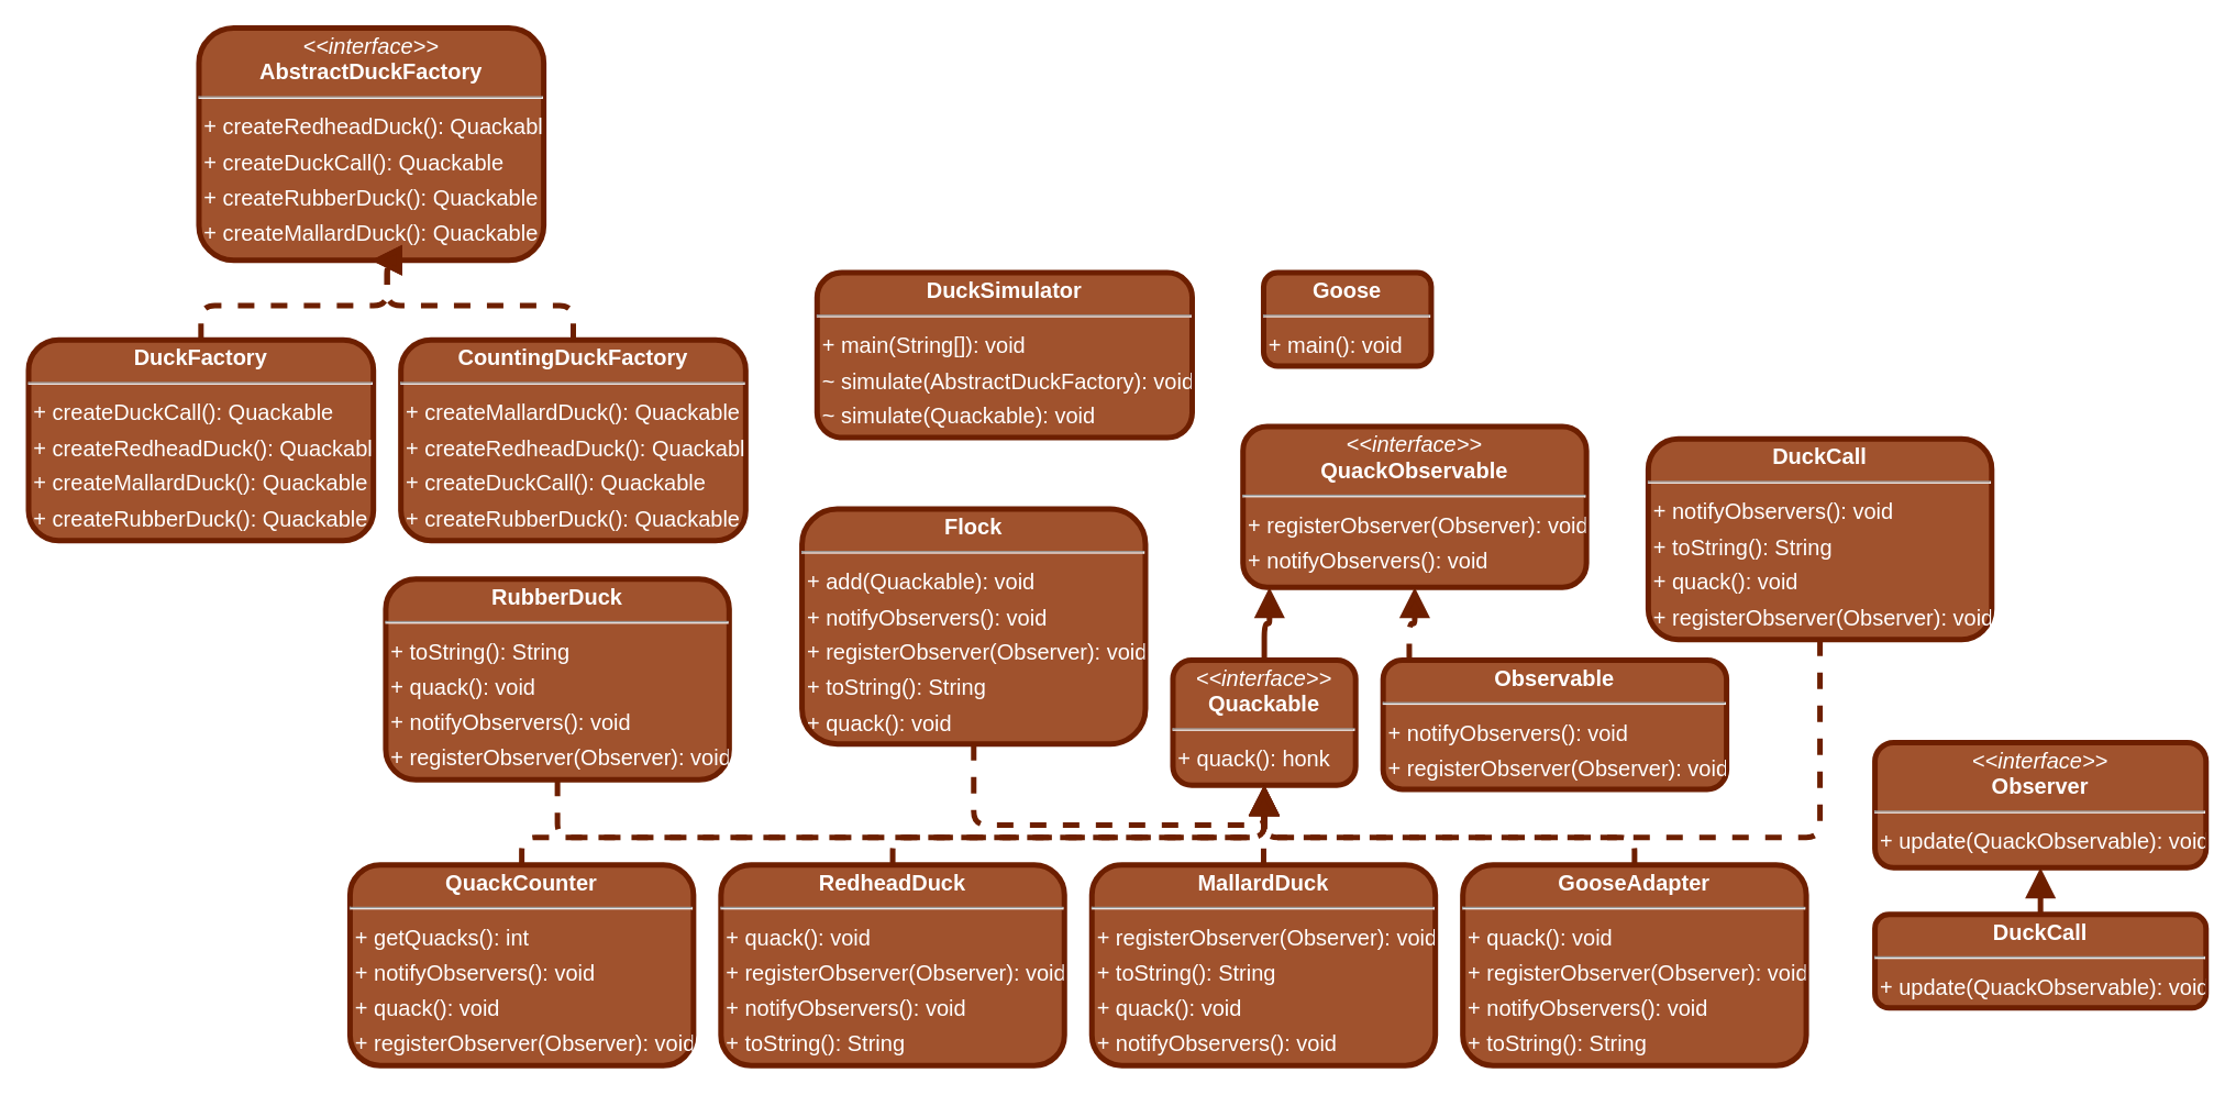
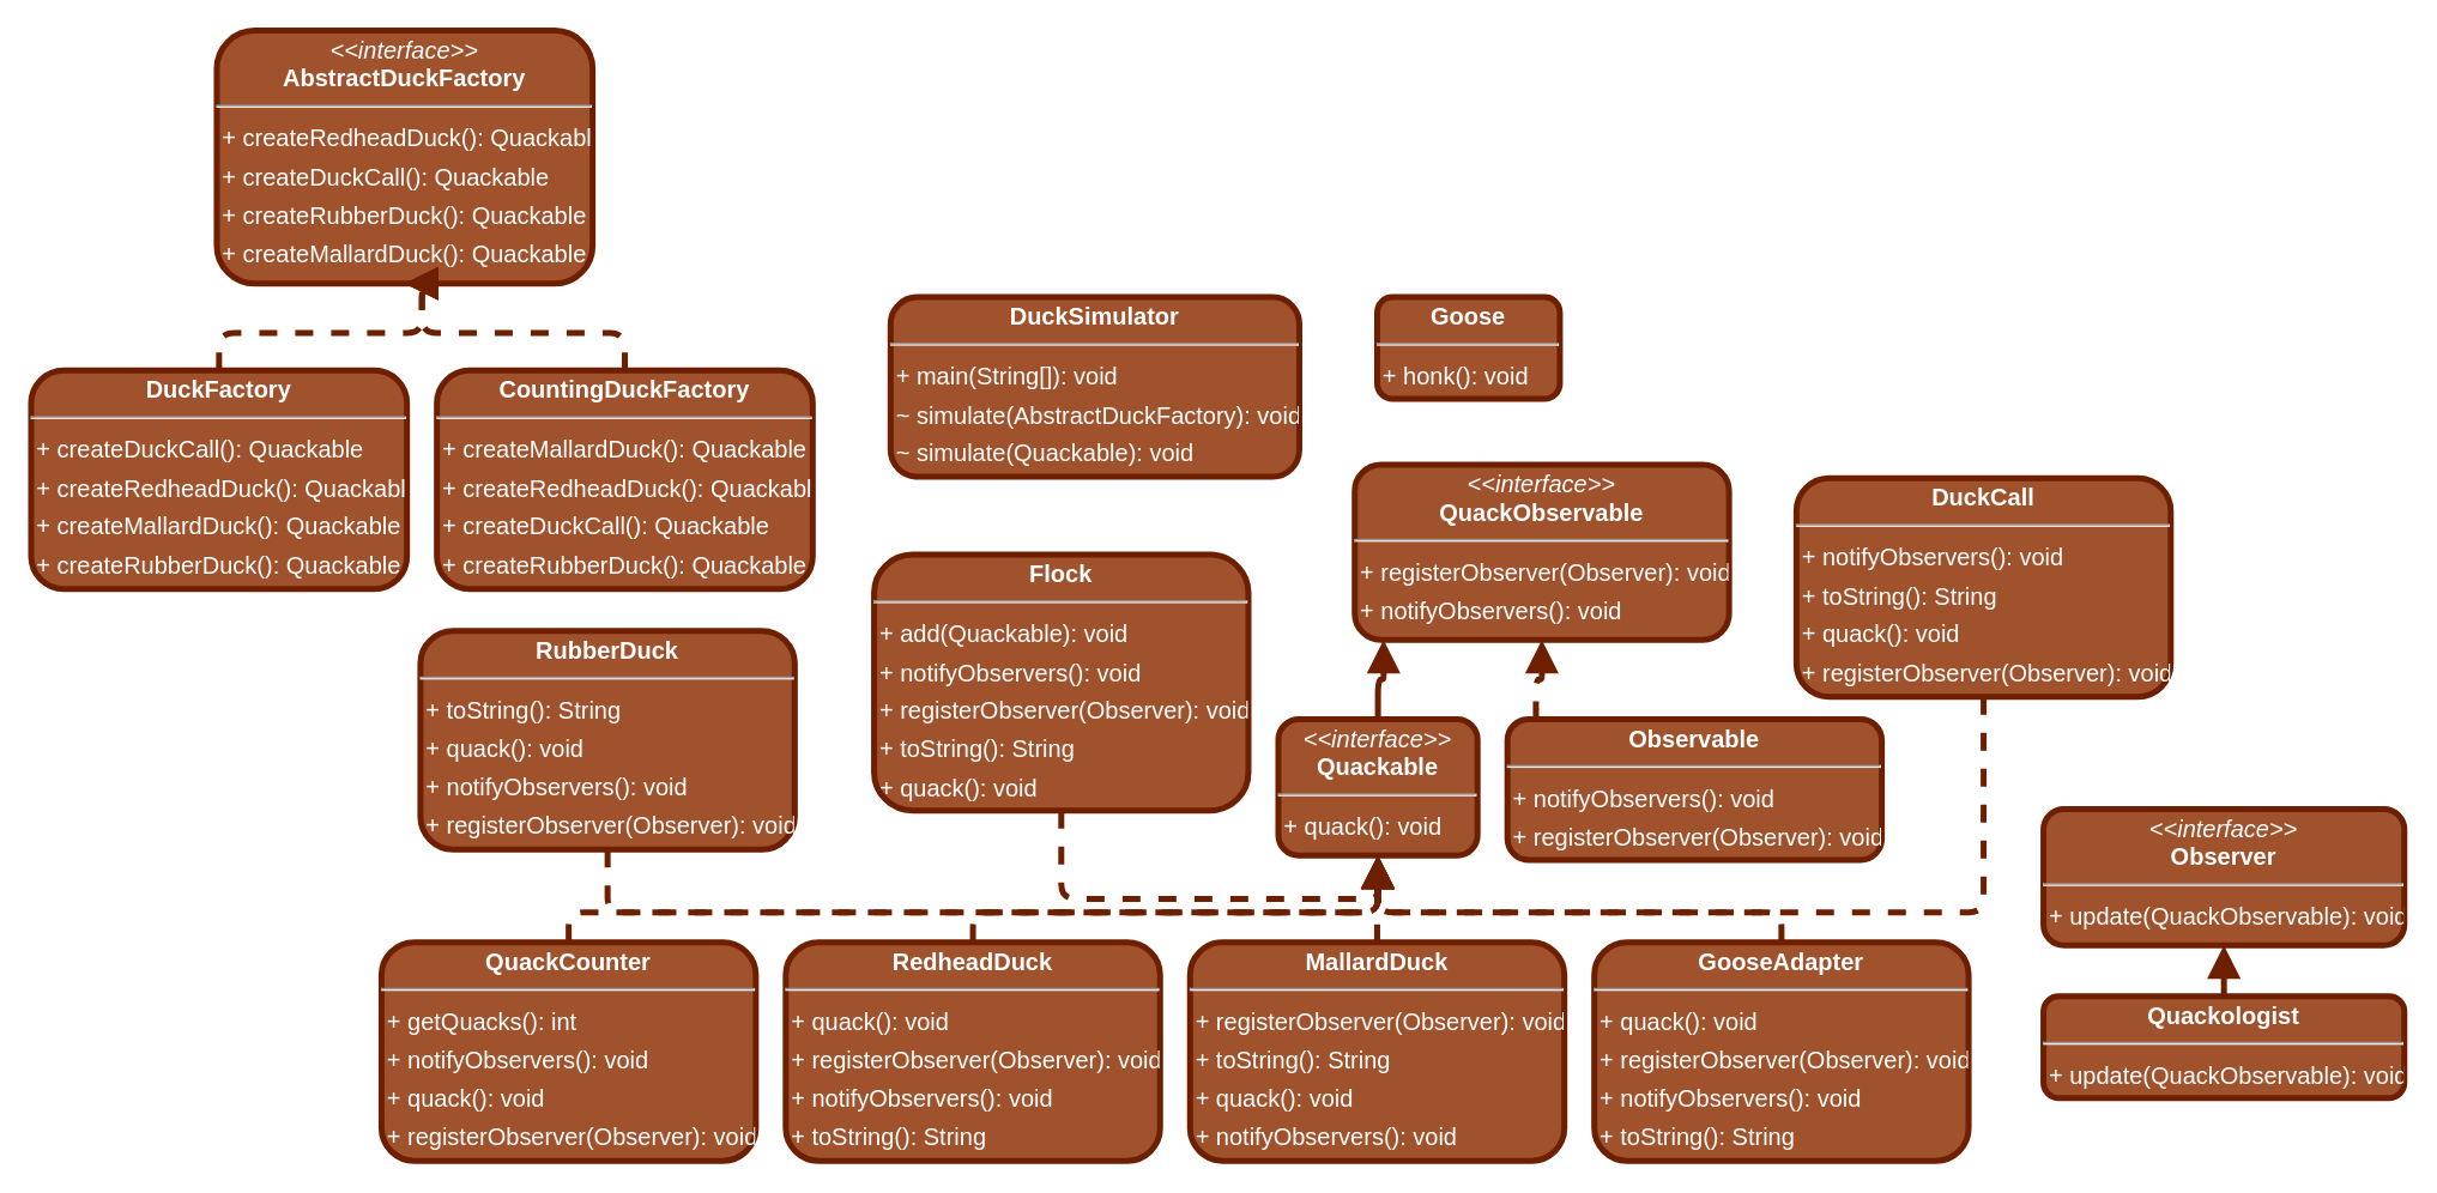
- <mxCell id="8" value="&lt;p style=&quot;margin: 4px 0px 0px; text-align: center; font-size: 16px;&quot;&gt;&lt;b style=&quot;font-size: 16px;&quot;&gt;Goose&lt;/b&gt;&lt;/p&gt;&lt;hr style=&quot;font-size: 16px;&quot;&gt;&lt;p style=&quot;margin: 0px 0px 0px 4px; line-height: 1.6; font-size: 16px;&quot;&gt;+ main(): void&lt;/p&gt;" style="verticalAlign=top;align=left;overflow=fill;fontSize=16;fontFamily=Helvetica;html=1;rounded=1;shadow=0;comic=0;labelBackgroundColor=none;strokeWidth=4;fillColor=#a0522d;strokeColor=#6D1F00;fontColor=#ffffff;labelBorderColor=none;" parent="1" vertex="1"><mxGeometry x="919" y="198" width="122" height="68" as="geometry" /></mxCell>
+ <mxCell id="8" value="&lt;p style=&quot;margin: 4px 0px 0px; text-align: center; font-size: 16px;&quot;&gt;&lt;b style=&quot;font-size: 16px;&quot;&gt;Goose&lt;/b&gt;&lt;/p&gt;&lt;hr style=&quot;font-size: 16px;&quot;&gt;&lt;p style=&quot;margin: 0px 0px 0px 4px; line-height: 1.6; font-size: 16px;&quot;&gt;+ honk(): void&lt;/p&gt;" style="verticalAlign=top;align=left;overflow=fill;fontSize=16;fontFamily=Helvetica;html=1;rounded=1;shadow=0;comic=0;labelBackgroundColor=none;strokeWidth=4;fillColor=#a0522d;strokeColor=#6D1F00;fontColor=#ffffff;labelBorderColor=none;" parent="1" vertex="1"><mxGeometry x="919" y="198" width="122" height="68" as="geometry" /></mxCell>
- <mxCell id="15" value="&lt;p style=&quot;margin: 4px 0px 0px; text-align: center; font-size: 16px;&quot;&gt;&lt;i style=&quot;font-size: 16px;&quot;&gt;&amp;lt;&amp;lt;interface&amp;gt;&amp;gt;&lt;/i&gt;&lt;br style=&quot;font-size: 16px;&quot;&gt;&lt;b style=&quot;font-size: 16px;&quot;&gt;Quackable&lt;/b&gt;&lt;/p&gt;&lt;hr style=&quot;font-size: 16px;&quot;&gt;&lt;p style=&quot;margin: 0px 0px 0px 4px; line-height: 1.6; font-size: 16px;&quot;&gt;+ quack(): honk&lt;/p&gt;" style="verticalAlign=top;align=left;overflow=fill;fontSize=16;fontFamily=Helvetica;html=1;rounded=1;shadow=0;comic=0;labelBackgroundColor=none;strokeWidth=4;fillColor=#a0522d;strokeColor=#6D1F00;fontColor=#ffffff;labelBorderColor=none;" parent="1" vertex="1"><mxGeometry x="853" y="480" width="133" height="91" as="geometry" /></mxCell>
+ <mxCell id="15" value="&lt;p style=&quot;margin: 4px 0px 0px; text-align: center; font-size: 16px;&quot;&gt;&lt;i style=&quot;font-size: 16px;&quot;&gt;&amp;lt;&amp;lt;interface&amp;gt;&amp;gt;&lt;/i&gt;&lt;br style=&quot;font-size: 16px;&quot;&gt;&lt;b style=&quot;font-size: 16px;&quot;&gt;Quackable&lt;/b&gt;&lt;/p&gt;&lt;hr style=&quot;font-size: 16px;&quot;&gt;&lt;p style=&quot;margin: 0px 0px 0px 4px; line-height: 1.6; font-size: 16px;&quot;&gt;+ quack(): void&lt;/p&gt;" style="verticalAlign=top;align=left;overflow=fill;fontSize=16;fontFamily=Helvetica;html=1;rounded=1;shadow=0;comic=0;labelBackgroundColor=none;strokeWidth=4;fillColor=#a0522d;strokeColor=#6D1F00;fontColor=#ffffff;labelBorderColor=none;" parent="1" vertex="1"><mxGeometry x="853" y="480" width="133" height="91" as="geometry" /></mxCell>
- <mxCell id="16" value="&lt;p style=&quot;margin: 4px 0px 0px; text-align: center; font-size: 16px;&quot;&gt;&lt;b style=&quot;font-size: 16px;&quot;&gt;DuckCall&lt;/b&gt;&lt;/p&gt;&lt;hr style=&quot;font-size: 16px;&quot;&gt;&lt;p style=&quot;margin: 0px 0px 0px 4px; line-height: 1.6; font-size: 16px;&quot;&gt;+ update(QuackObservable): void&lt;/p&gt;" style="verticalAlign=top;align=left;overflow=fill;fontSize=16;fontFamily=Helvetica;html=1;rounded=1;shadow=0;comic=0;labelBackgroundColor=none;strokeWidth=4;fillColor=#a0522d;strokeColor=#6D1F00;fontColor=#ffffff;labelBorderColor=none;" parent="1" vertex="1"><mxGeometry x="1364" y="665" width="241" height="68" as="geometry" /></mxCell>
+ <mxCell id="16" value="&lt;p style=&quot;margin: 4px 0px 0px; text-align: center; font-size: 16px;&quot;&gt;&lt;b style=&quot;font-size: 16px;&quot;&gt;Quackologist&lt;/b&gt;&lt;/p&gt;&lt;hr style=&quot;font-size: 16px;&quot;&gt;&lt;p style=&quot;margin: 0px 0px 0px 4px; line-height: 1.6; font-size: 16px;&quot;&gt;+ update(QuackObservable): void&lt;/p&gt;" style="verticalAlign=top;align=left;overflow=fill;fontSize=16;fontFamily=Helvetica;html=1;rounded=1;shadow=0;comic=0;labelBackgroundColor=none;strokeWidth=4;fillColor=#a0522d;strokeColor=#6D1F00;fontColor=#ffffff;labelBorderColor=none;" parent="1" vertex="1"><mxGeometry x="1364" y="665" width="241" height="68" as="geometry" /></mxCell>
